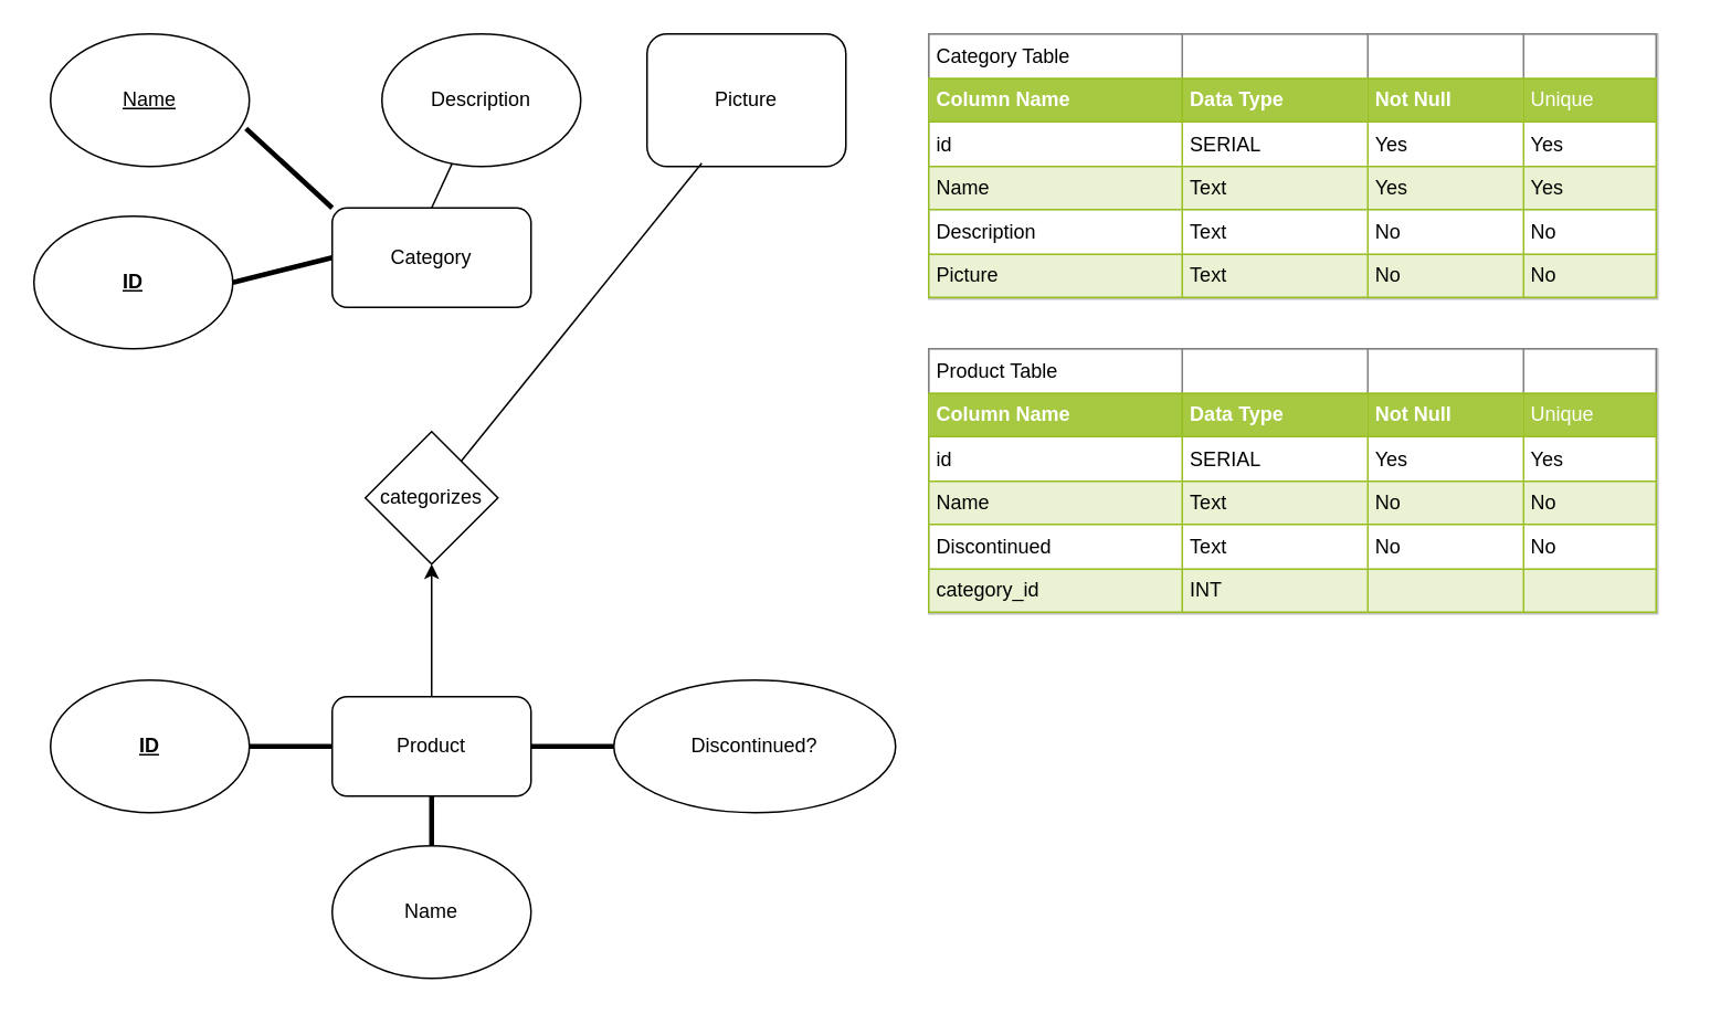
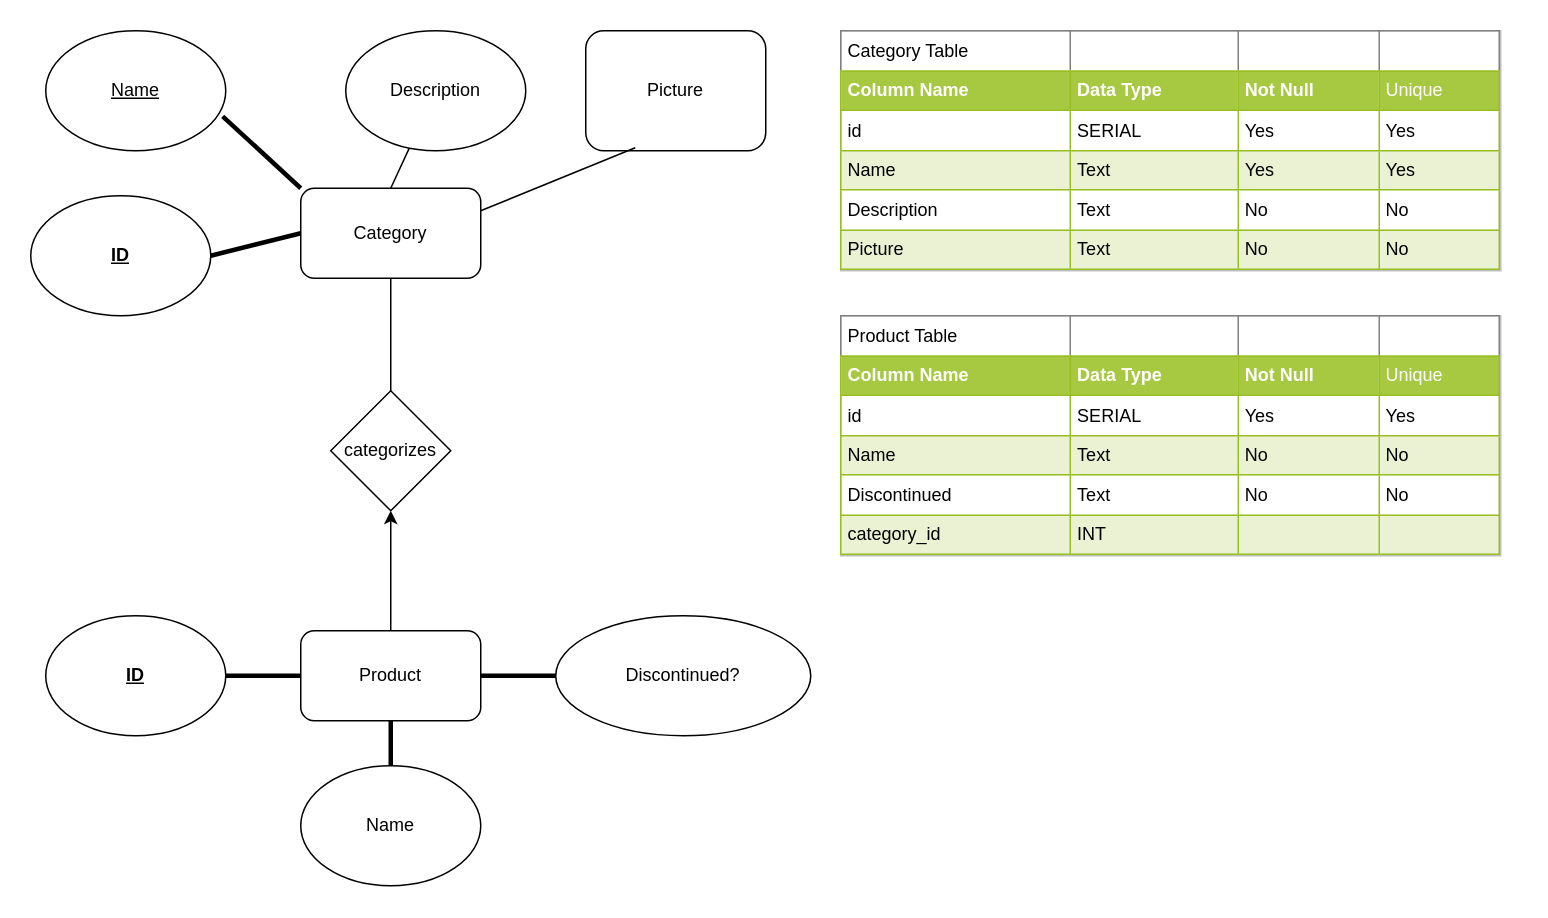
- <mxCell id="12" value="" style="endArrow=none;html=1;strokeWidth=1;exitX=0.275;exitY=0.975;exitDx=0;exitDy=0;exitPerimeter=0;" parent="1" source="8" target="4" edge="1"><mxGeometry width="50" height="50" relative="1" as="geometry"><mxPoint x="220" y="320" as="sourcePoint" /><mxPoint x="270" y="270" as="targetPoint" /></mxGeometry></mxCell>
+ <mxCell id="12" value="" style="endArrow=none;html=1;strokeWidth=1;entryX=1;entryY=0.25;entryDx=0;entryDy=0;exitX=0.275;exitY=0.975;exitDx=0;exitDy=0;exitPerimeter=0;" parent="1" source="8" target="2" edge="1"><mxGeometry width="50" height="50" relative="1" as="geometry"><mxPoint x="220" y="320" as="sourcePoint" /><mxPoint x="270" y="270" as="targetPoint" /></mxGeometry></mxCell>
+ <mxCell id="13" value="" style="endArrow=none;html=1;strokeWidth=1;entryX=0.5;entryY=1;entryDx=0;entryDy=0;exitX=0.5;exitY=0;exitDx=0;exitDy=0;" parent="1" source="4" target="2" edge="1"><mxGeometry width="50" height="50" relative="1" as="geometry"><mxPoint x="220" y="320" as="sourcePoint" /><mxPoint x="270" y="270" as="targetPoint" /></mxGeometry></mxCell>
